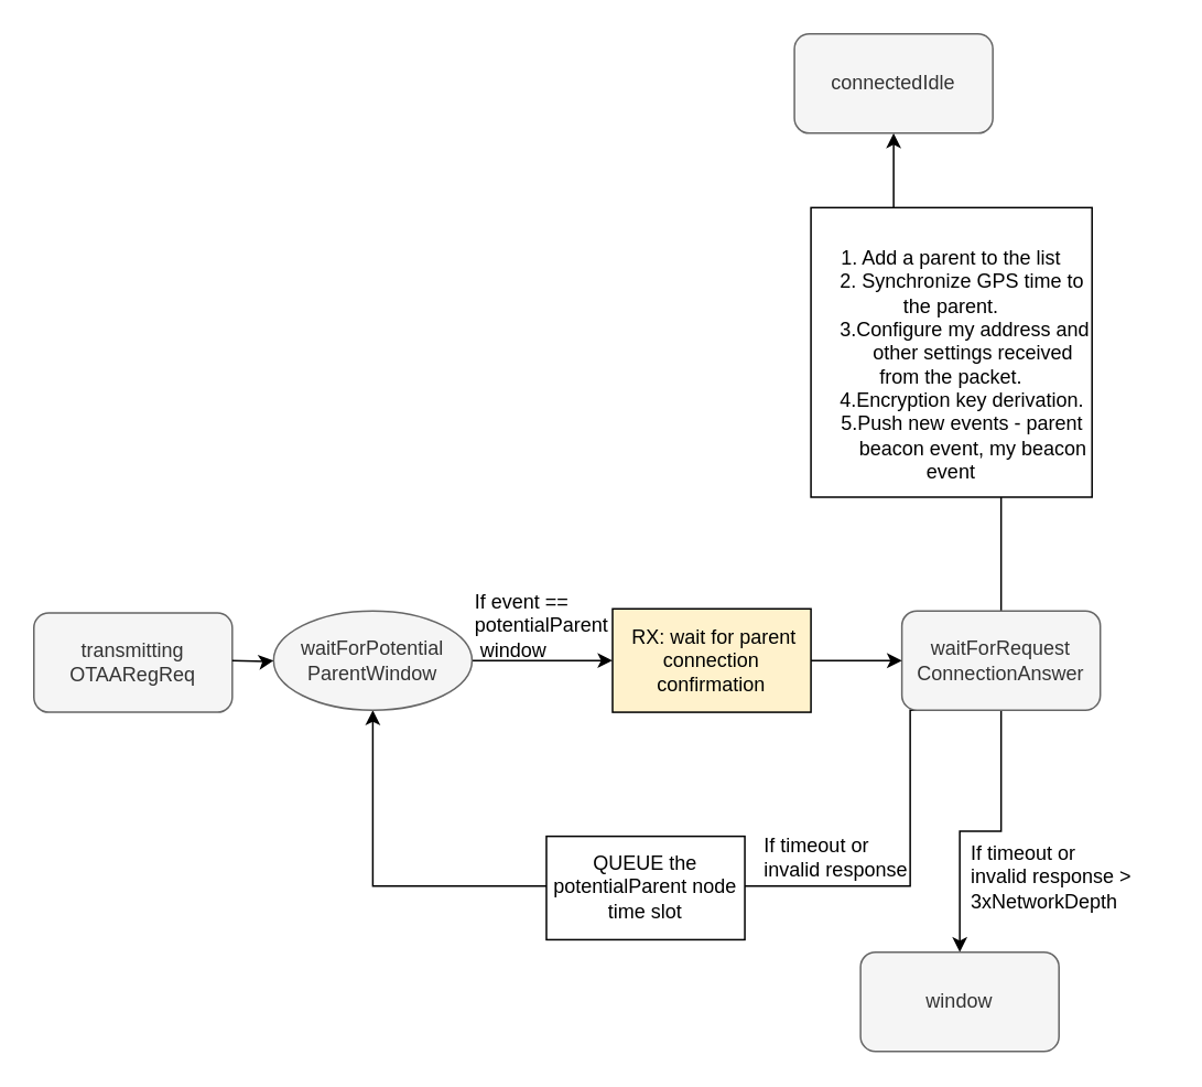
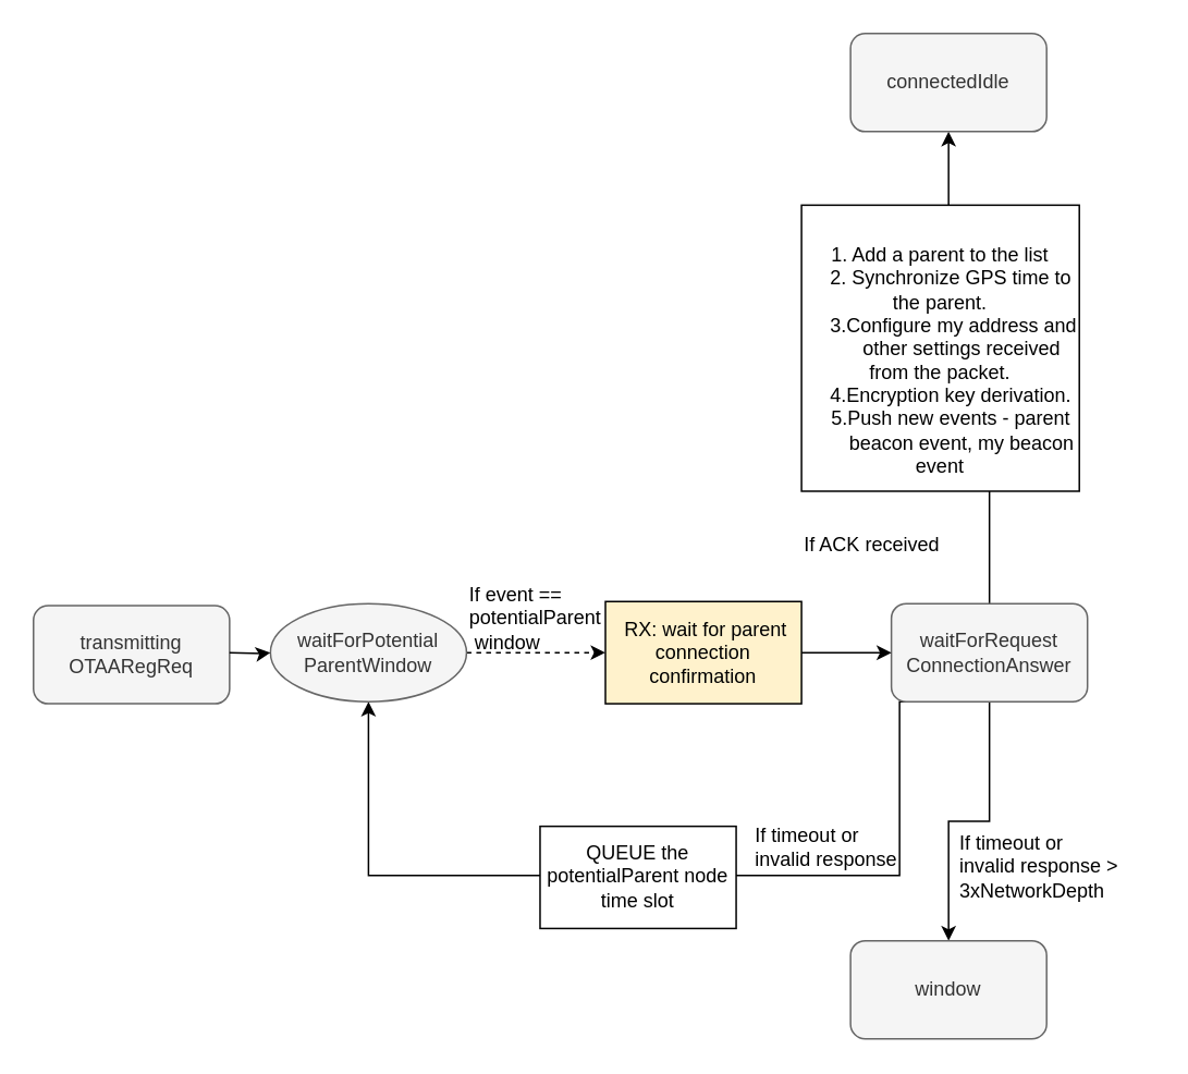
- <mxCell id="16" value="&lt;div&gt;connectedIdle&lt;/div&gt;" style="rounded=1;whiteSpace=wrap;html=1;fillColor=#f5f5f5;fontColor=#333333;strokeColor=#666666;" parent="1" vertex="1"><mxGeometry x="480" y="20" width="120" height="60" as="geometry" /></mxCell>
+ <mxCell id="16" value="&lt;div&gt;connectedIdle&lt;/div&gt;" style="rounded=1;whiteSpace=wrap;html=1;fillColor=#f5f5f5;fontColor=#333333;strokeColor=#666666;" parent="1" vertex="1"><mxGeometry x="520" y="20" width="120" height="60" as="geometry" /></mxCell>
+ <mxCell id="18" value="If ACK received" style="text;html=1;align=left;verticalAlign=middle;resizable=0;points=[];autosize=1;" parent="1" vertex="1"><mxGeometry x="490" y="318" width="105" height="30" as="geometry" /></mxCell>
- <mxCell id="10" style="edgeStyle=orthogonalEdgeStyle;rounded=0;orthogonalLoop=1;jettySize=auto;html=1;exitX=1;exitY=0.5;exitDx=0;exitDy=0;entryX=0;entryY=0.5;entryDx=0;entryDy=0;" parent="1" source="11" target="8" edge="1"><mxGeometry relative="1" as="geometry" /></mxCell>
+ <mxCell id="10" style="edgeStyle=orthogonalEdgeStyle;rounded=0;orthogonalLoop=1;jettySize=auto;html=1;exitX=1;exitY=0.5;exitDx=0;exitDy=0;entryX=0;entryY=0.5;entryDx=0;entryDy=0;dashed=1;" parent="1" source="11" target="8" edge="1"><mxGeometry relative="1" as="geometry" /></mxCell>
